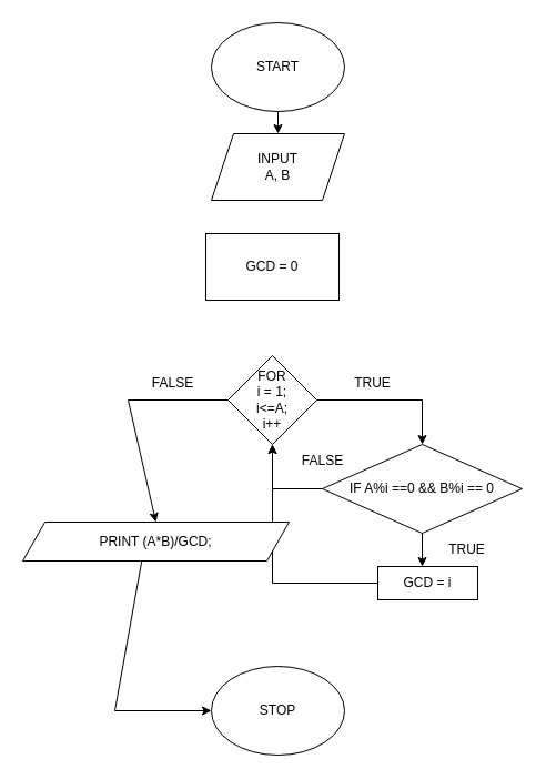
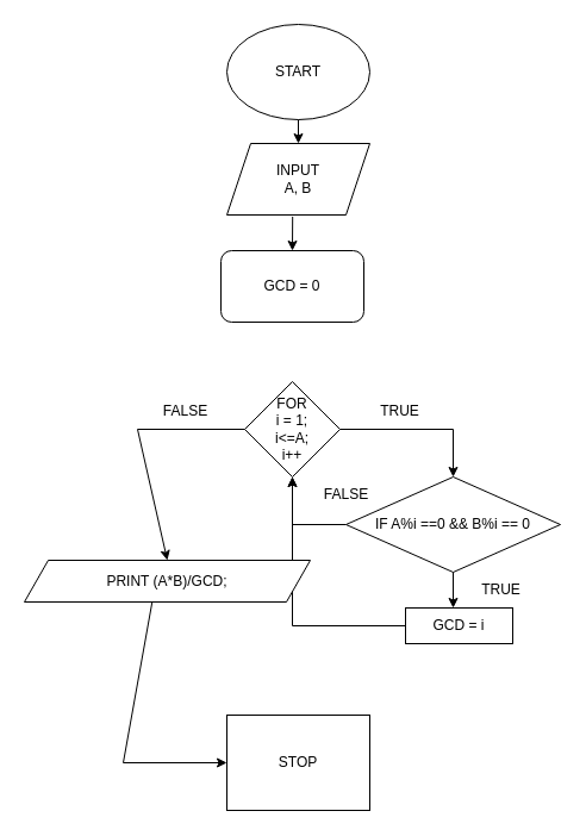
+ <mxCell id="6" value="" style="endArrow=classic;html=1;rounded=0;exitX=0.46;exitY=1.024;exitDx=0;exitDy=0;exitPerimeter=0;entryX=0.5;entryY=0;entryDx=0;entryDy=0;" parent="1" source="3" target="9" edge="1"><mxGeometry width="50" height="50" relative="1" as="geometry"><mxPoint x="220" y="260" as="sourcePoint" /><mxPoint x="250" y="200" as="targetPoint" /></mxGeometry></mxCell>
- <mxCell id="9" value="GCD = 0" style="rounded=0;whiteSpace=wrap;html=1;" parent="1" vertex="1"><mxGeometry x="185" y="210" width="120" height="60" as="geometry" /></mxCell>
+ <mxCell id="9" value="GCD = 0" style="whiteSpace=wrap;html=1;rounded=1;" parent="1" vertex="1"><mxGeometry x="185" y="210" width="120" height="60" as="geometry" /></mxCell>
- <mxCell id="8" value="STOP" style="ellipse;whiteSpace=wrap;html=1;" parent="1" vertex="1"><mxGeometry x="190" y="600" width="120" height="80" as="geometry" /></mxCell>
+ <mxCell id="8" value="STOP" style="whiteSpace=wrap;html=1;rounded=0;" parent="1" vertex="1"><mxGeometry x="190" y="600" width="120" height="80" as="geometry" /></mxCell>
